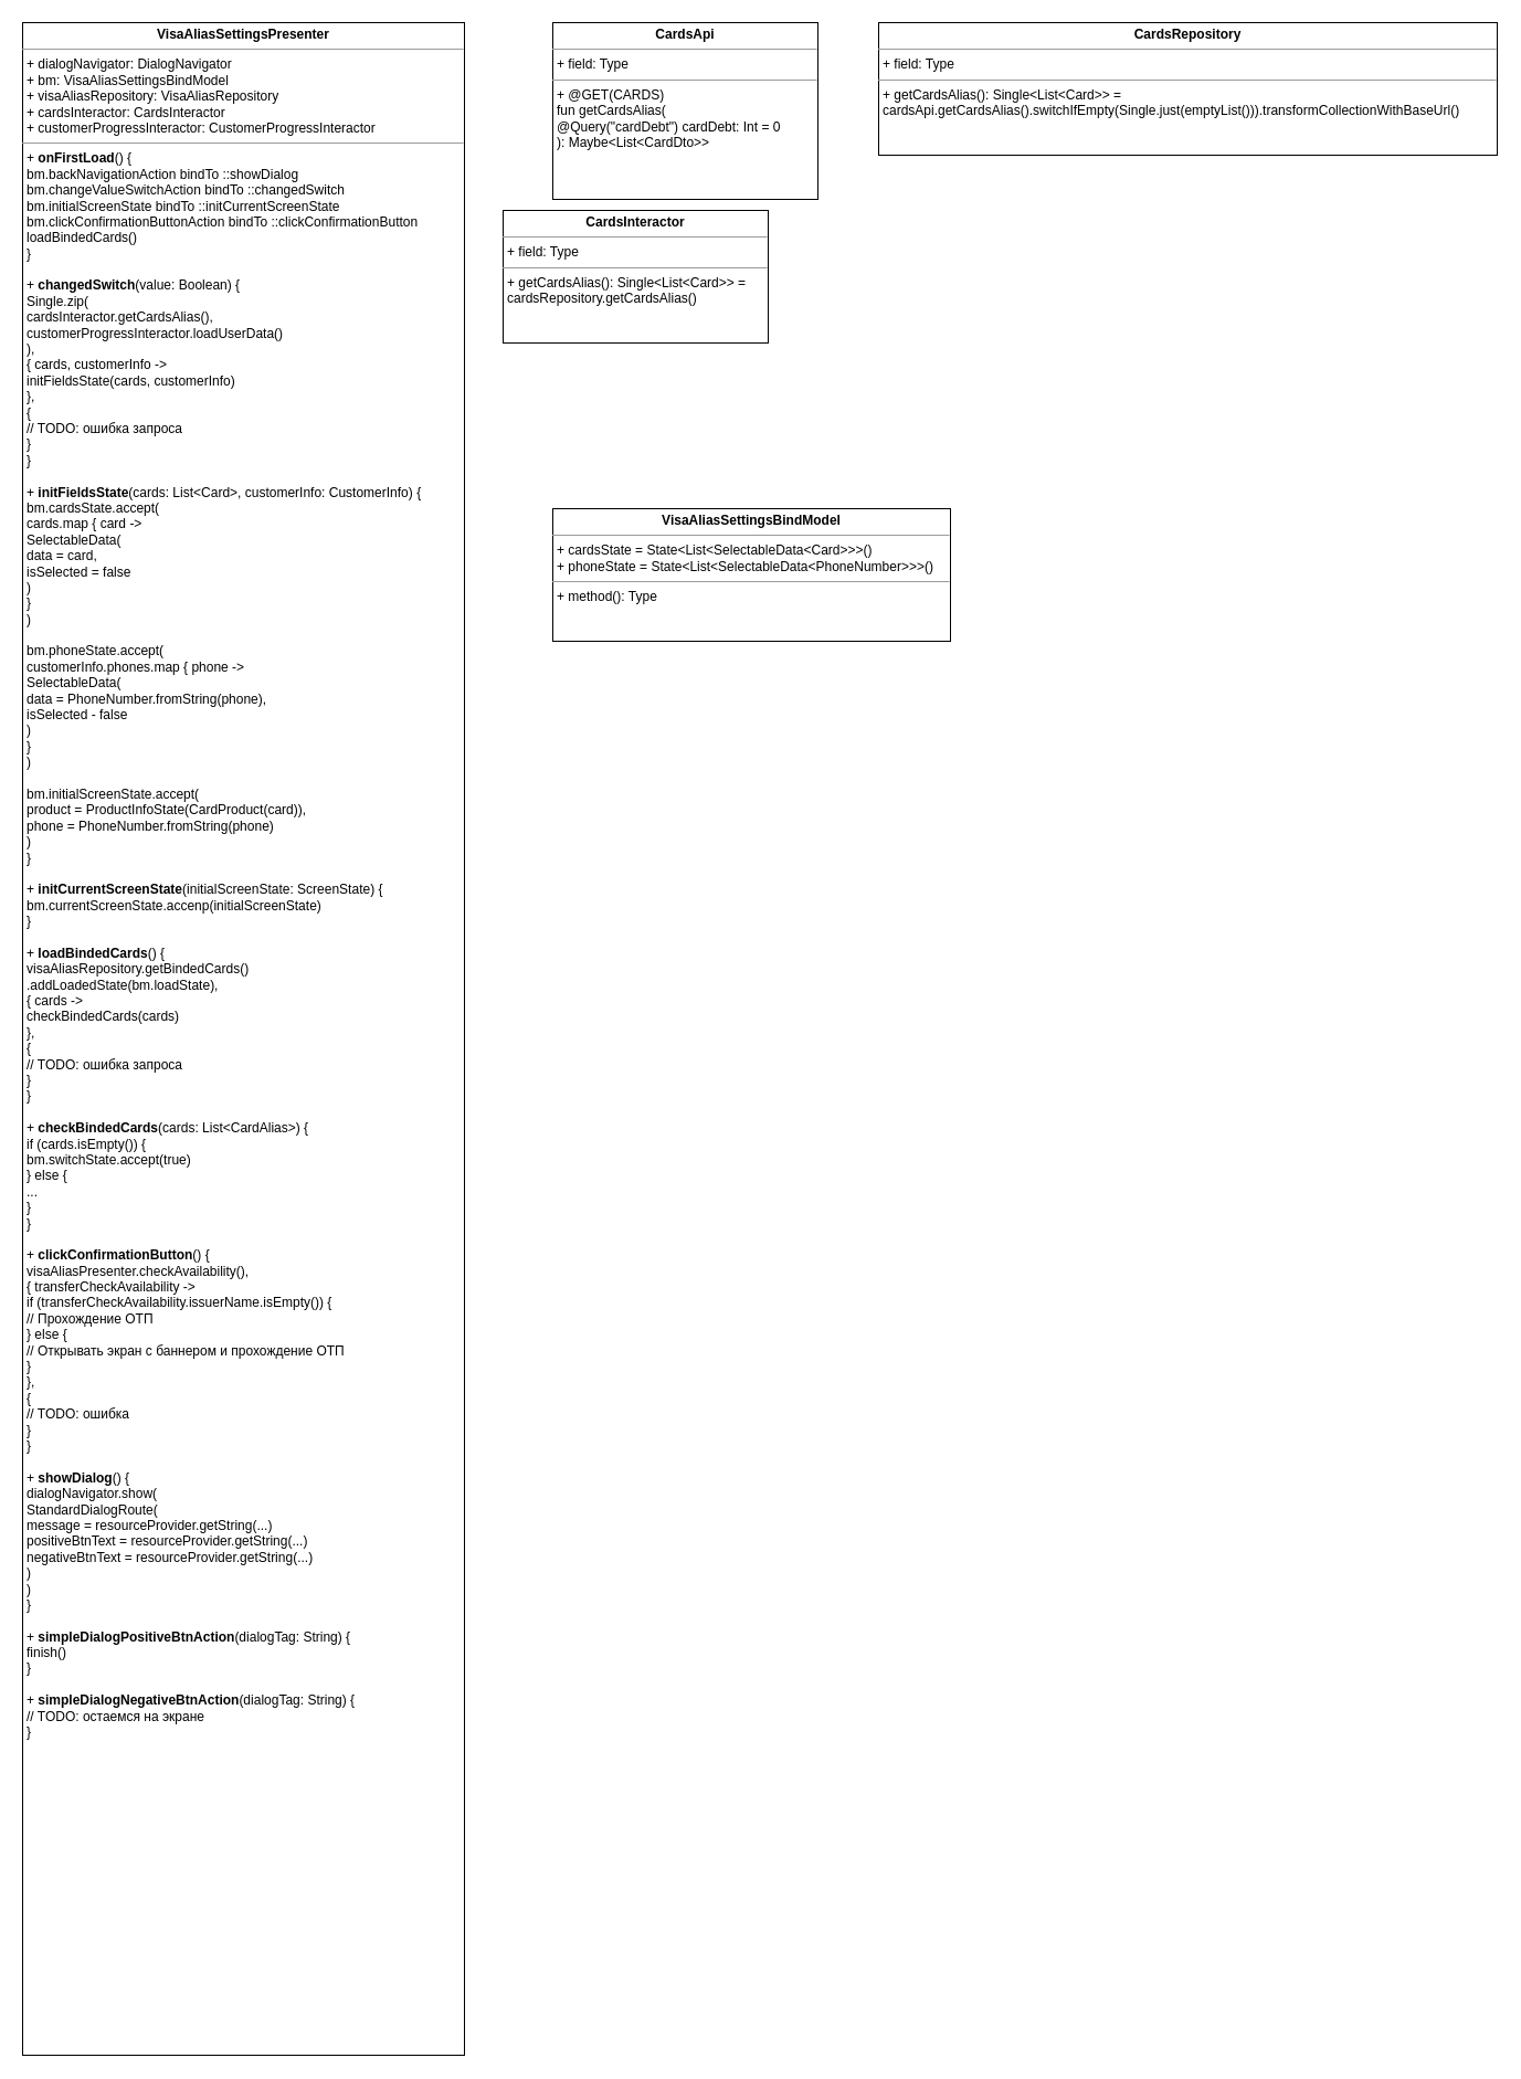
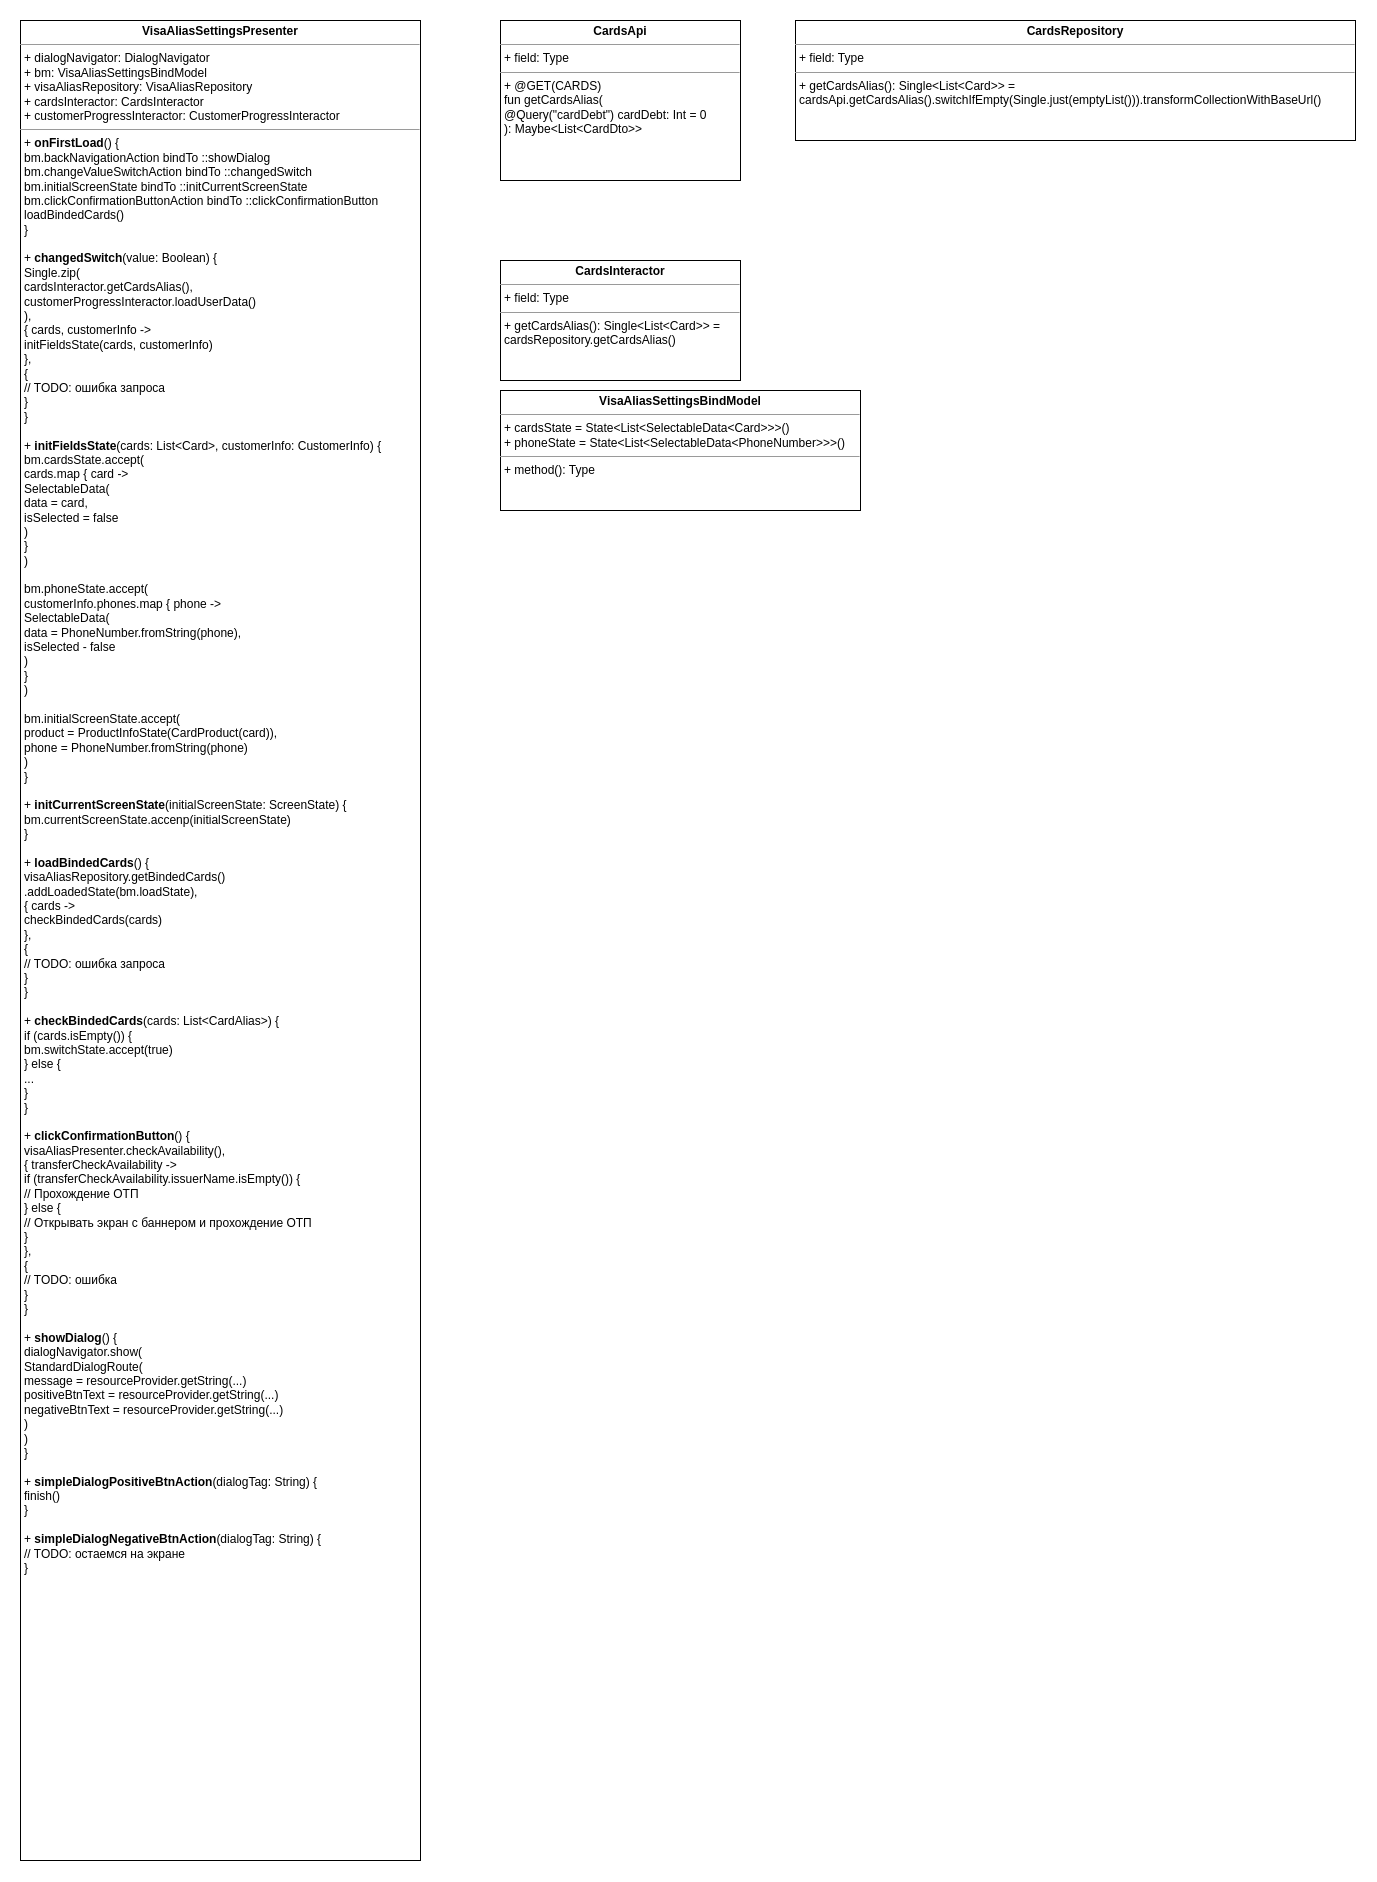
- <mxCell id="5" value="&lt;p style=&quot;margin: 0px ; margin-top: 4px ; text-align: center&quot;&gt;&lt;b&gt;CardsInteractor&lt;/b&gt;&lt;/p&gt;&lt;hr size=&quot;1&quot;&gt;&lt;p style=&quot;margin: 0px ; margin-left: 4px&quot;&gt;+ field: Type&lt;/p&gt;&lt;hr size=&quot;1&quot;&gt;&lt;p style=&quot;margin: 0px ; margin-left: 4px&quot;&gt;+ getCardsAlias(): Single&amp;lt;List&amp;lt;Card&amp;gt;&amp;gt; =&lt;/p&gt;&lt;p style=&quot;margin: 0px ; margin-left: 4px&quot;&gt;cardsRepository.getCardsAlias()&lt;br&gt;&lt;/p&gt;" style="verticalAlign=top;align=left;overflow=fill;fontSize=12;fontFamily=Helvetica;html=1;" vertex="1" parent="1"><mxGeometry x="455" y="190" width="240" height="120" as="geometry" /></mxCell>
+ <mxCell id="5" value="&lt;p style=&quot;margin: 0px ; margin-top: 4px ; text-align: center&quot;&gt;&lt;b&gt;CardsInteractor&lt;/b&gt;&lt;/p&gt;&lt;hr size=&quot;1&quot;&gt;&lt;p style=&quot;margin: 0px ; margin-left: 4px&quot;&gt;+ field: Type&lt;/p&gt;&lt;hr size=&quot;1&quot;&gt;&lt;p style=&quot;margin: 0px ; margin-left: 4px&quot;&gt;+ getCardsAlias(): Single&amp;lt;List&amp;lt;Card&amp;gt;&amp;gt; =&lt;/p&gt;&lt;p style=&quot;margin: 0px ; margin-left: 4px&quot;&gt;cardsRepository.getCardsAlias()&lt;br&gt;&lt;/p&gt;" style="verticalAlign=top;align=left;overflow=fill;fontSize=12;fontFamily=Helvetica;html=1;" vertex="1" parent="1"><mxGeometry x="500" y="260" width="240" height="120" as="geometry" /></mxCell>
- <mxCell id="6" value="&lt;p style=&quot;margin: 0px ; margin-top: 4px ; text-align: center&quot;&gt;&lt;b&gt;VisaAliasSettingsBindModel&lt;/b&gt;&lt;/p&gt;&lt;hr size=&quot;1&quot;&gt;&lt;p style=&quot;margin: 0px ; margin-left: 4px&quot;&gt;+ cardsState = State&amp;lt;List&amp;lt;SelectableData&amp;lt;Card&amp;gt;&amp;gt;&amp;gt;()&lt;/p&gt;&lt;p style=&quot;margin: 0px ; margin-left: 4px&quot;&gt;+ phoneState = State&amp;lt;List&amp;lt;SelectableData&amp;lt;PhoneNumber&amp;gt;&amp;gt;&amp;gt;()&lt;br&gt;&lt;/p&gt;&lt;hr size=&quot;1&quot;&gt;&lt;p style=&quot;margin: 0px ; margin-left: 4px&quot;&gt;+ method(): Type&lt;/p&gt;" style="verticalAlign=top;align=left;overflow=fill;fontSize=12;fontFamily=Helvetica;html=1;" vertex="1" parent="1"><mxGeometry x="500" y="460" width="360" height="120" as="geometry" /></mxCell>
+ <mxCell id="6" value="&lt;p style=&quot;margin: 0px ; margin-top: 4px ; text-align: center&quot;&gt;&lt;b&gt;VisaAliasSettingsBindModel&lt;/b&gt;&lt;/p&gt;&lt;hr size=&quot;1&quot;&gt;&lt;p style=&quot;margin: 0px ; margin-left: 4px&quot;&gt;+ cardsState = State&amp;lt;List&amp;lt;SelectableData&amp;lt;Card&amp;gt;&amp;gt;&amp;gt;()&lt;/p&gt;&lt;p style=&quot;margin: 0px ; margin-left: 4px&quot;&gt;+ phoneState = State&amp;lt;List&amp;lt;SelectableData&amp;lt;PhoneNumber&amp;gt;&amp;gt;&amp;gt;()&lt;br&gt;&lt;/p&gt;&lt;hr size=&quot;1&quot;&gt;&lt;p style=&quot;margin: 0px ; margin-left: 4px&quot;&gt;+ method(): Type&lt;/p&gt;" style="verticalAlign=top;align=left;overflow=fill;fontSize=12;fontFamily=Helvetica;html=1;" vertex="1" parent="1"><mxGeometry x="500" y="390" width="360" height="120" as="geometry" /></mxCell>
